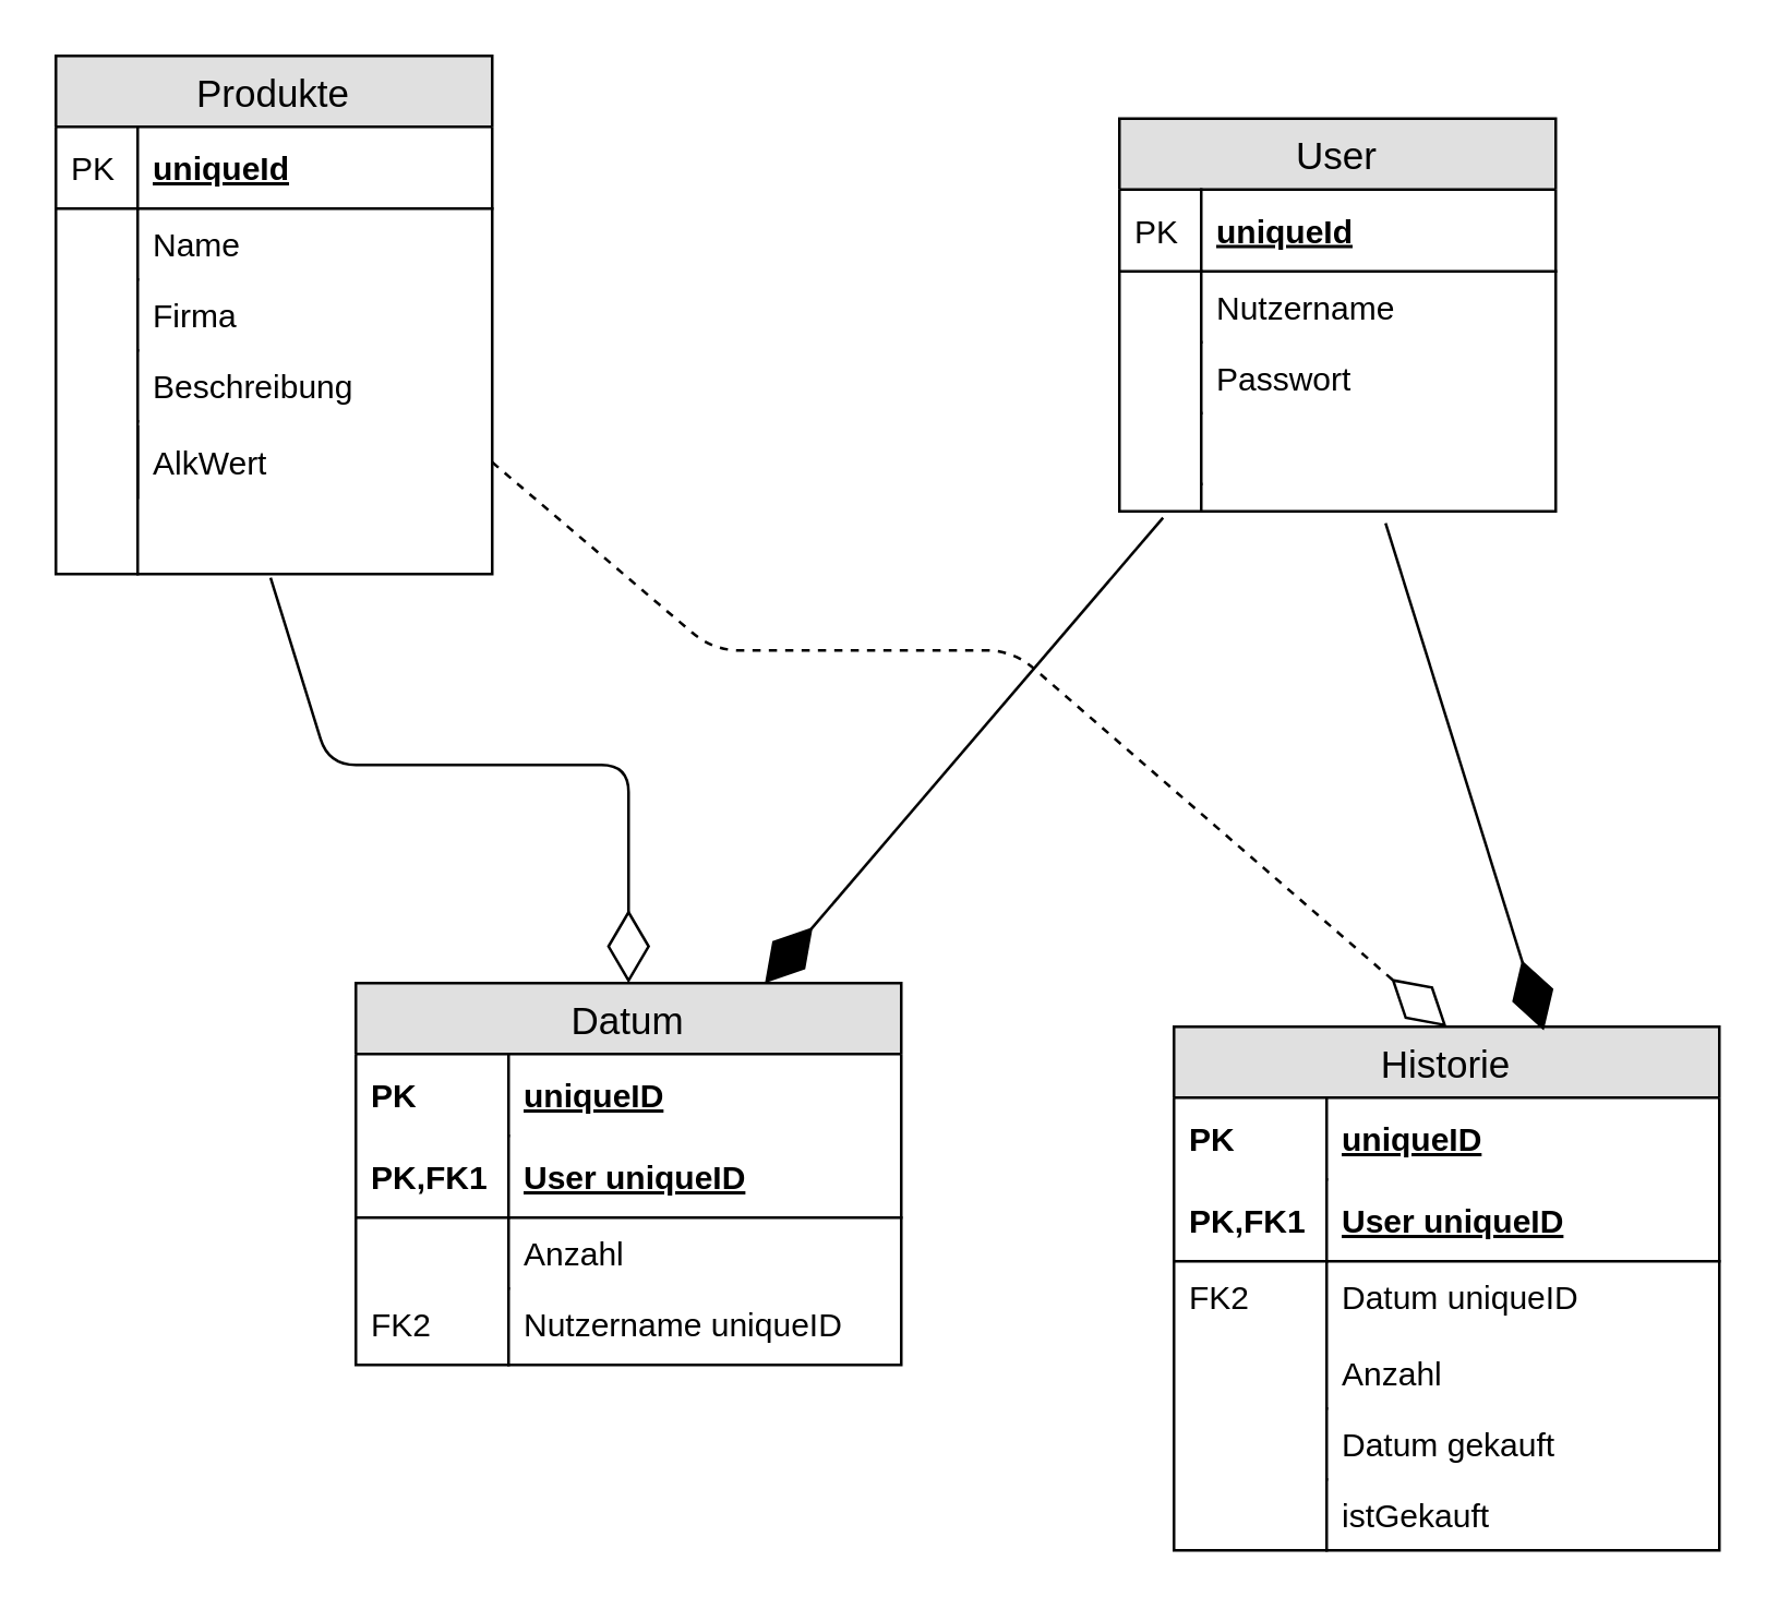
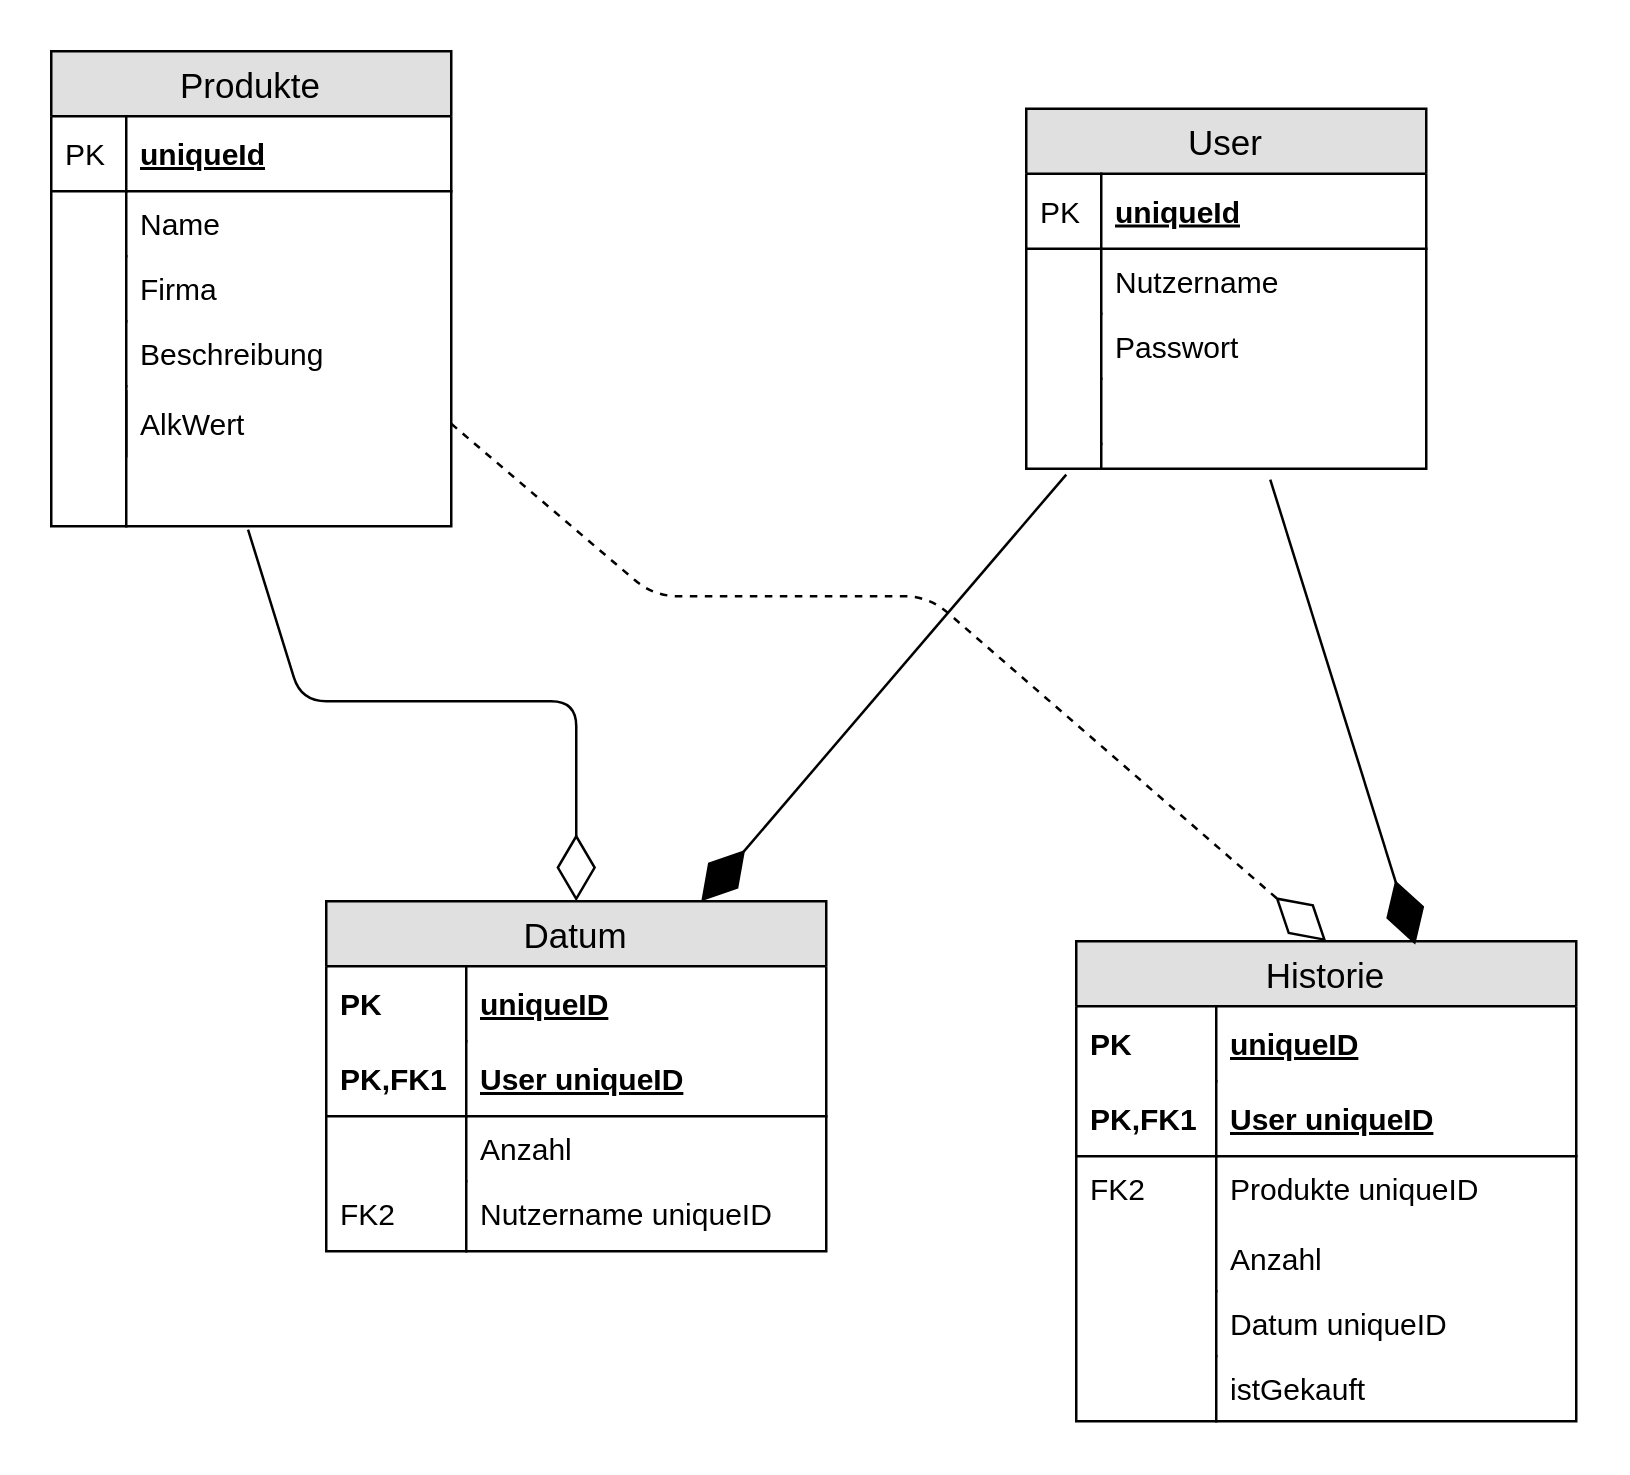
- <mxCell id="40" value="Datum uniqueID&#10;&#10;Anzahl&#10;" style="shape=partialRectangle;top=0;left=0;right=0;bottom=0;align=left;verticalAlign=top;fillColor=none;spacingLeft=60;spacingRight=4;overflow=hidden;rotatable=0;points=[[0,0.5],[1,0.5]];portConstraint=eastwest;dropTarget=0;fontSize=12;" vertex="1" parent="35"><mxGeometry y="86" width="200" height="54" as="geometry" /></mxCell>
+ <mxCell id="40" value="Produkte uniqueID&#10;&#10;Anzahl&#10;" style="shape=partialRectangle;top=0;left=0;right=0;bottom=0;align=left;verticalAlign=top;fillColor=none;spacingLeft=60;spacingRight=4;overflow=hidden;rotatable=0;points=[[0,0.5],[1,0.5]];portConstraint=eastwest;dropTarget=0;fontSize=12;" vertex="1" parent="35"><mxGeometry y="86" width="200" height="54" as="geometry" /></mxCell>
- <mxCell id="42" value="Datum gekauft" style="shape=partialRectangle;top=0;left=0;right=0;bottom=0;align=left;verticalAlign=top;fillColor=none;spacingLeft=60;spacingRight=4;overflow=hidden;rotatable=0;points=[[0,0.5],[1,0.5]];portConstraint=eastwest;dropTarget=0;fontSize=12;" vertex="1" parent="35"><mxGeometry y="140" width="200" height="26" as="geometry" /></mxCell>
+ <mxCell id="42" value="Datum uniqueID" style="shape=partialRectangle;top=0;left=0;right=0;bottom=0;align=left;verticalAlign=top;fillColor=none;spacingLeft=60;spacingRight=4;overflow=hidden;rotatable=0;points=[[0,0.5],[1,0.5]];portConstraint=eastwest;dropTarget=0;fontSize=12;" vertex="1" parent="35"><mxGeometry y="140" width="200" height="26" as="geometry" /></mxCell>
